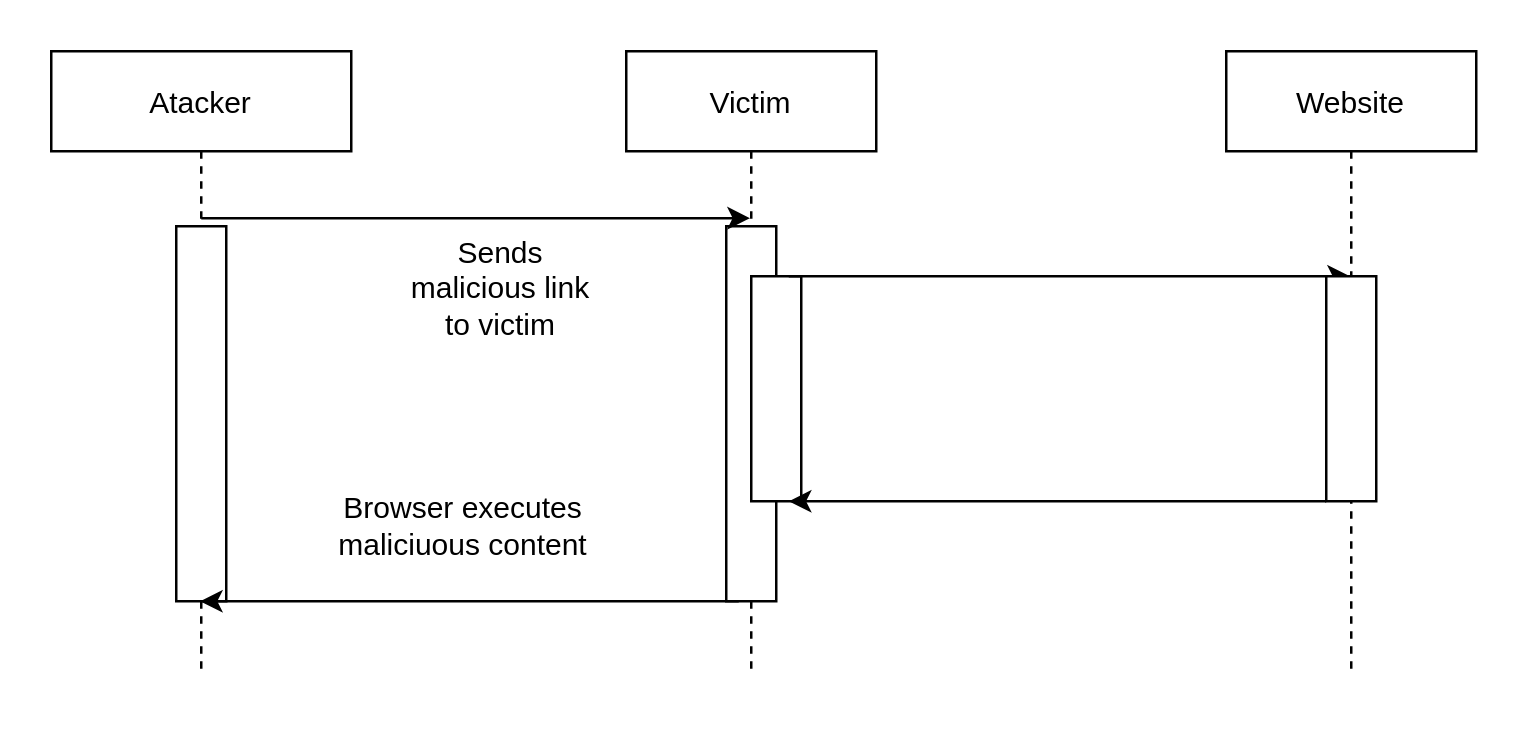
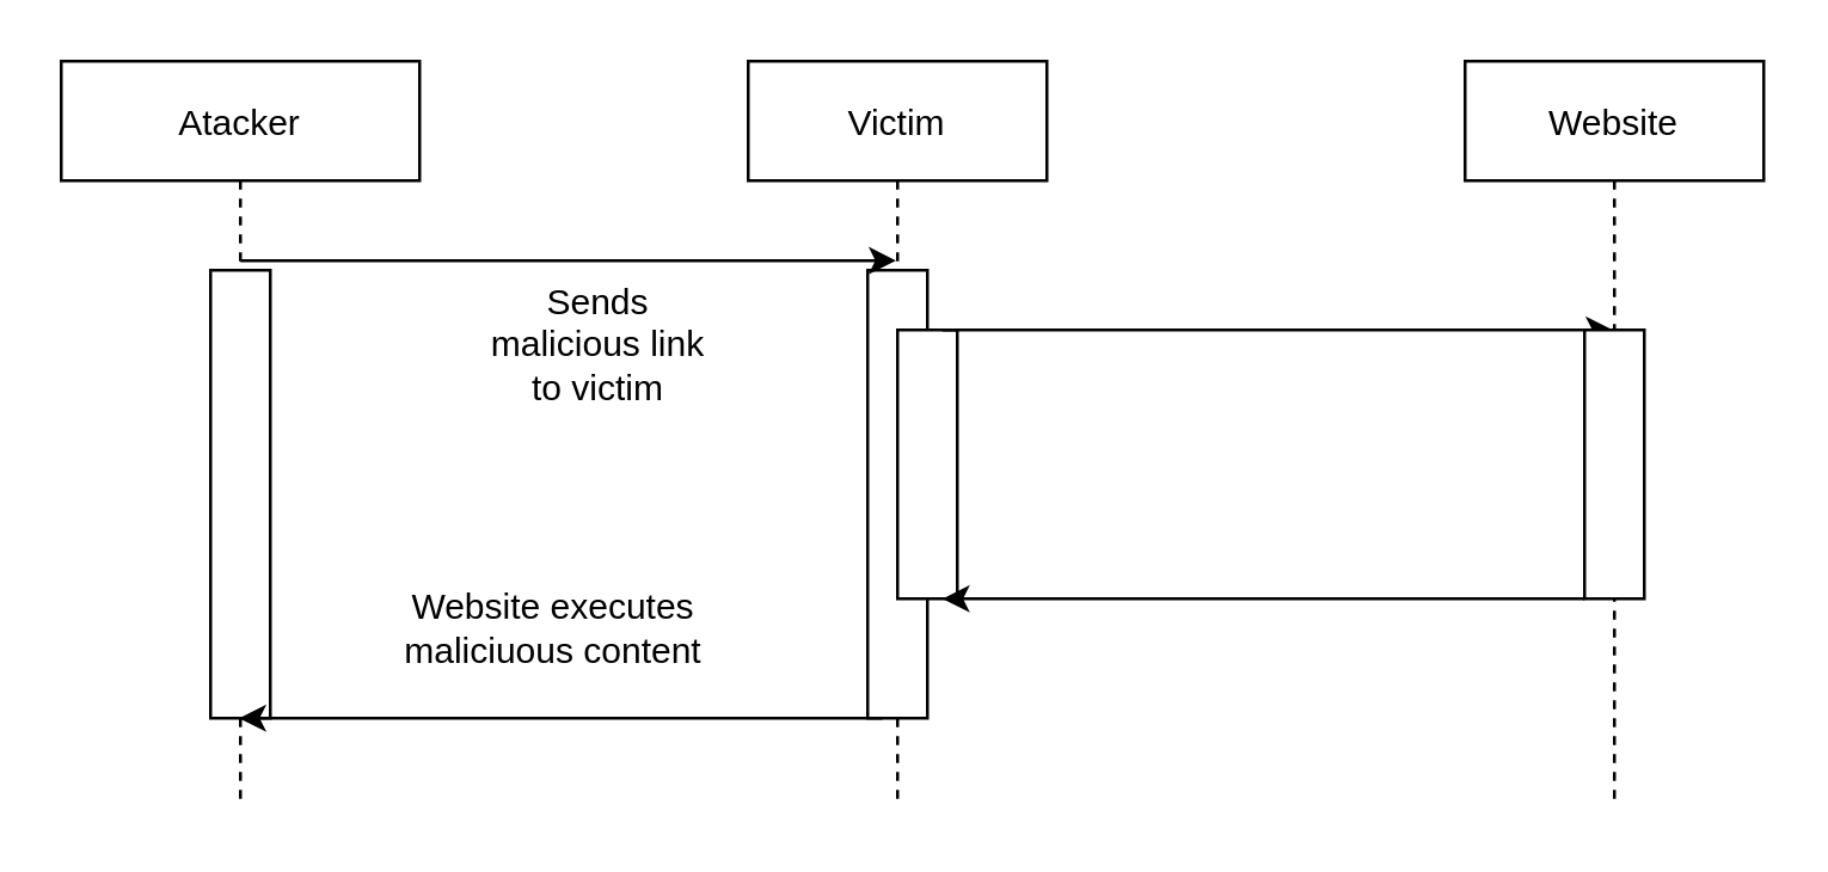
- <mxCell id="13" value="Browser executes maliciuous content" style="text;html=1;strokeColor=none;fillColor=none;align=center;verticalAlign=middle;whiteSpace=wrap;rounded=0;" vertex="1" parent="1"><mxGeometry x="130" y="200" width="110" height="20" as="geometry" /></mxCell>
+ <mxCell id="13" value="Website executes maliciuous content" style="text;html=1;strokeColor=none;fillColor=none;align=center;verticalAlign=middle;whiteSpace=wrap;rounded=0;" vertex="1" parent="1"><mxGeometry x="130" y="200" width="110" height="20" as="geometry" /></mxCell>
